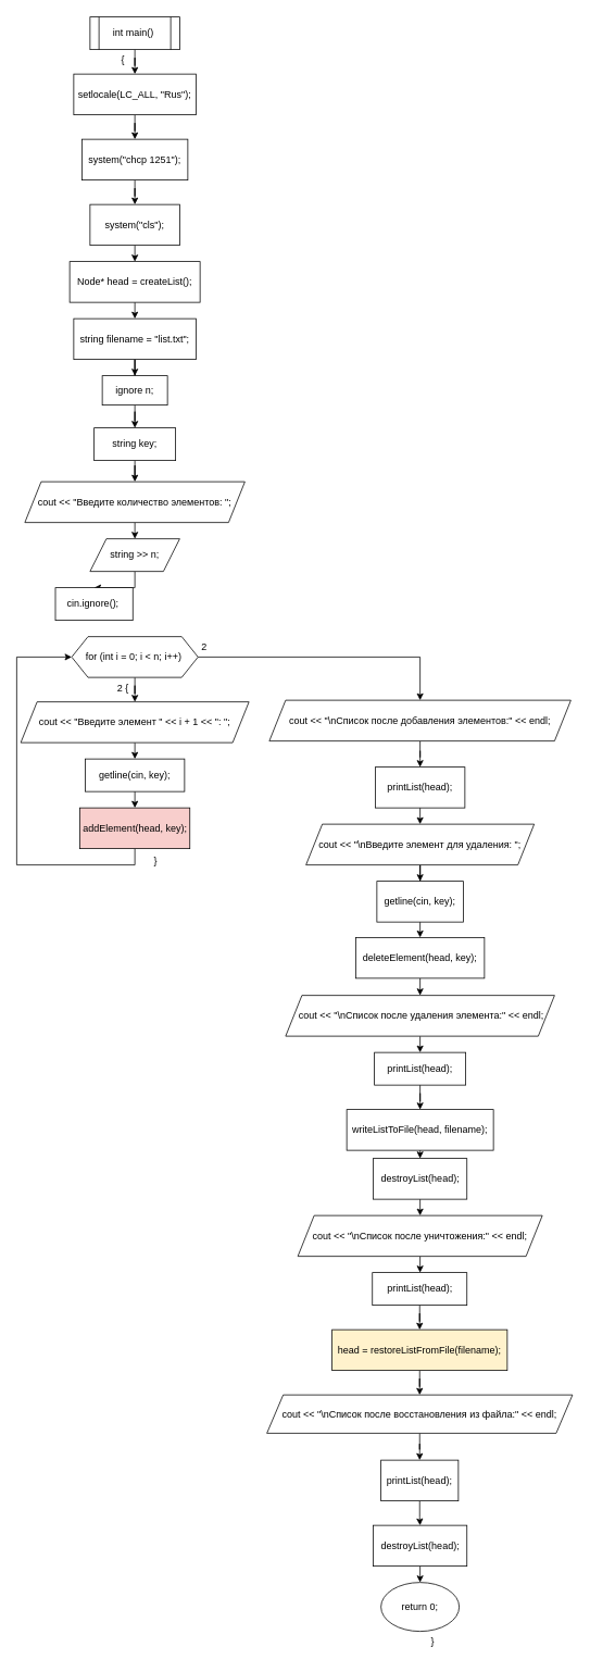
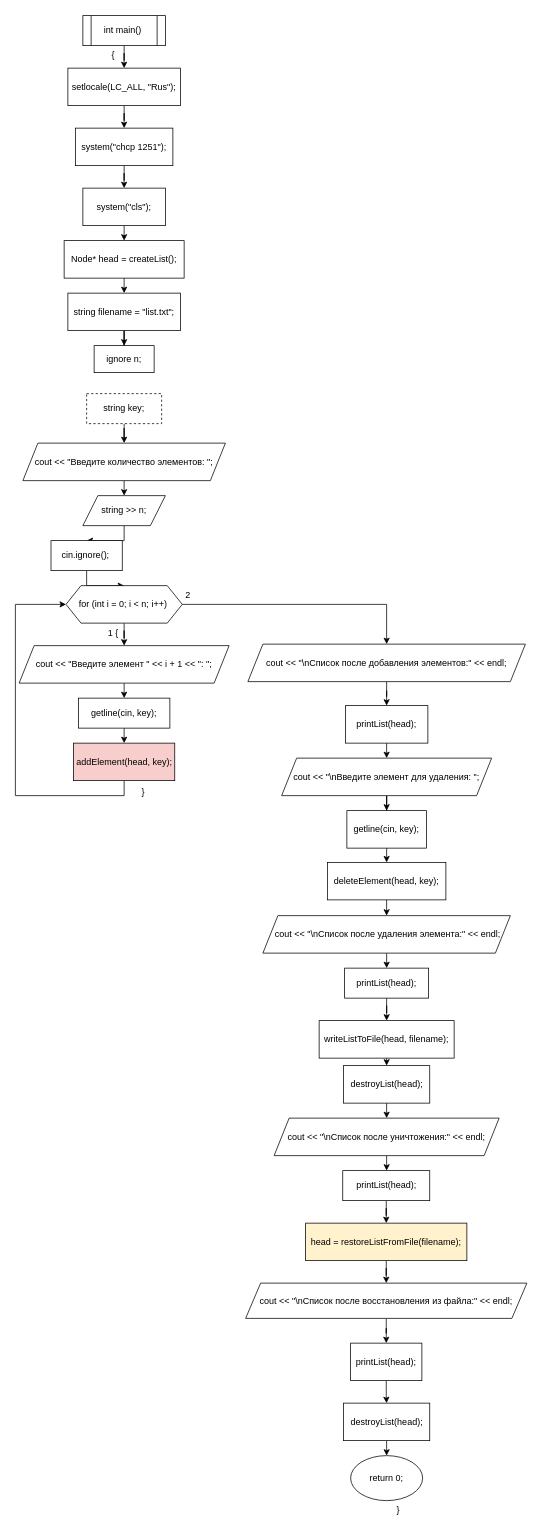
- <mxCell id="15" value="" style="edgeStyle=orthogonalEdgeStyle;rounded=0;orthogonalLoop=1;jettySize=auto;html=1;" edge="1" parent="1" source="16" target="18"><mxGeometry relative="1" as="geometry" /></mxCell>
- <mxCell id="18" value="string key;" style="rounded=0;whiteSpace=wrap;html=1;" vertex="1" parent="1"><mxGeometry x="115" y="524" width="100" height="40" as="geometry" /></mxCell>
+ <mxCell id="18" value="string key;" style="rounded=0;whiteSpace=wrap;html=1;dashed=1;" vertex="1" parent="1"><mxGeometry x="115" y="524" width="100" height="40" as="geometry" /></mxCell>
+ <mxCell id="23" value="" style="edgeStyle=orthogonalEdgeStyle;rounded=0;orthogonalLoop=1;jettySize=auto;html=1;" edge="1" parent="1" source="24" target="27"><mxGeometry relative="1" as="geometry" /></mxCell>
- <mxCell id="35" value="2 {" style="text;html=1;align=center;verticalAlign=middle;resizable=0;points=[];autosize=1;strokeColor=none;fillColor=none;" vertex="1" parent="1"><mxGeometry x="130" y="828" width="40" height="30" as="geometry" /></mxCell>
+ <mxCell id="35" value="1 {" style="text;html=1;align=center;verticalAlign=middle;resizable=0;points=[];autosize=1;strokeColor=none;fillColor=none;" vertex="1" parent="1"><mxGeometry x="130" y="828" width="40" height="30" as="geometry" /></mxCell>
